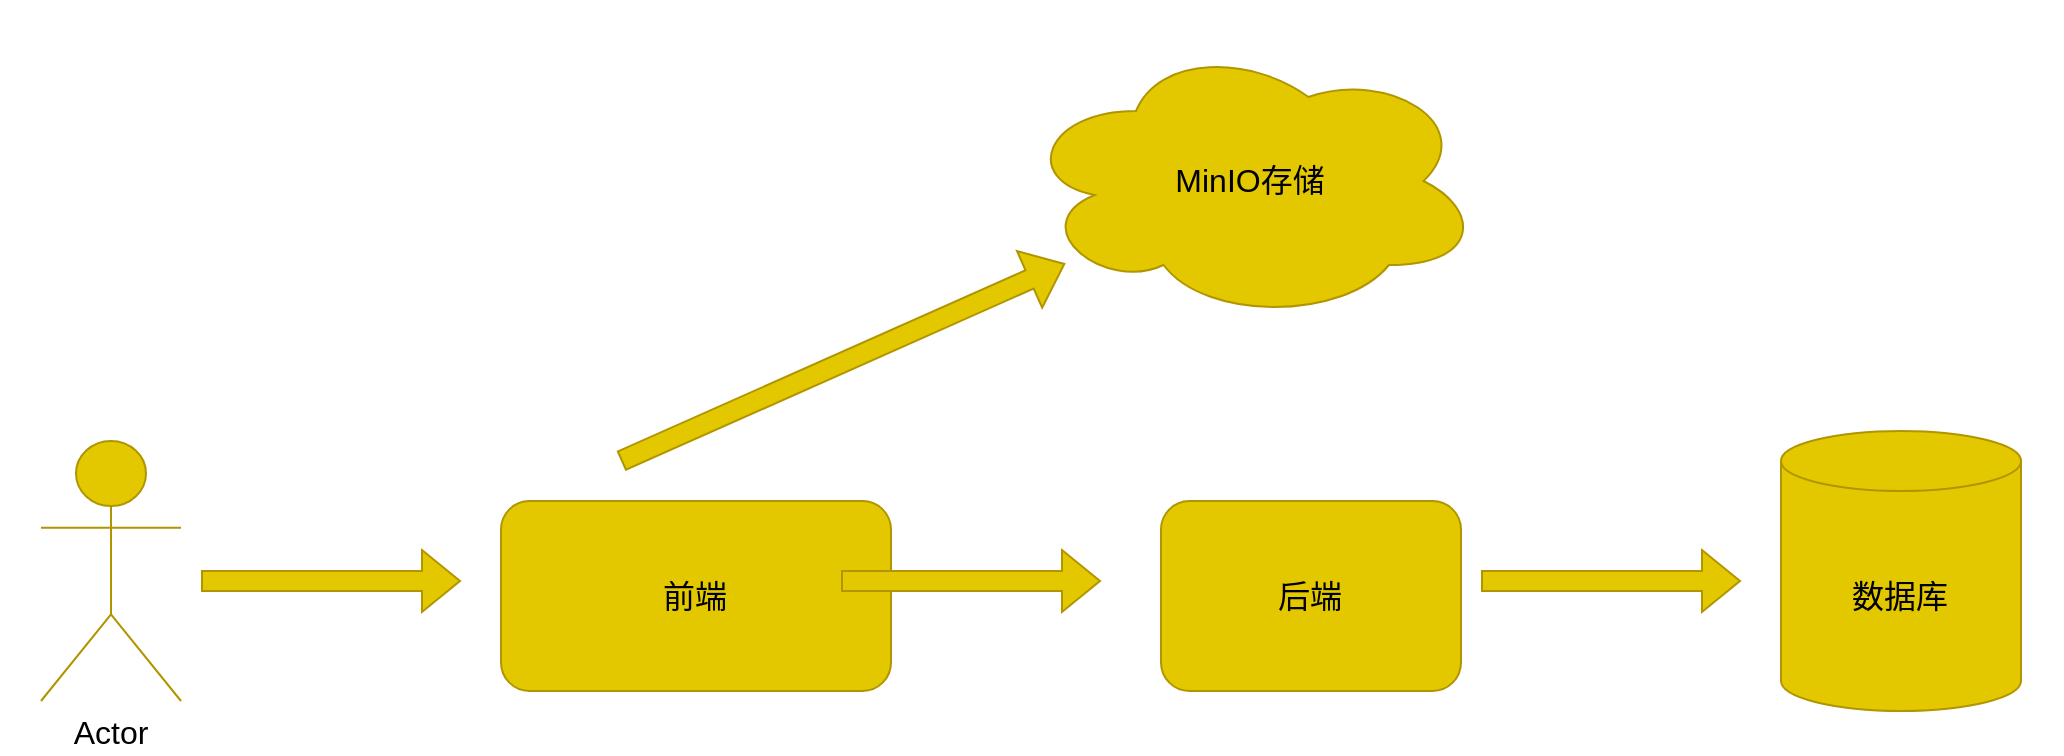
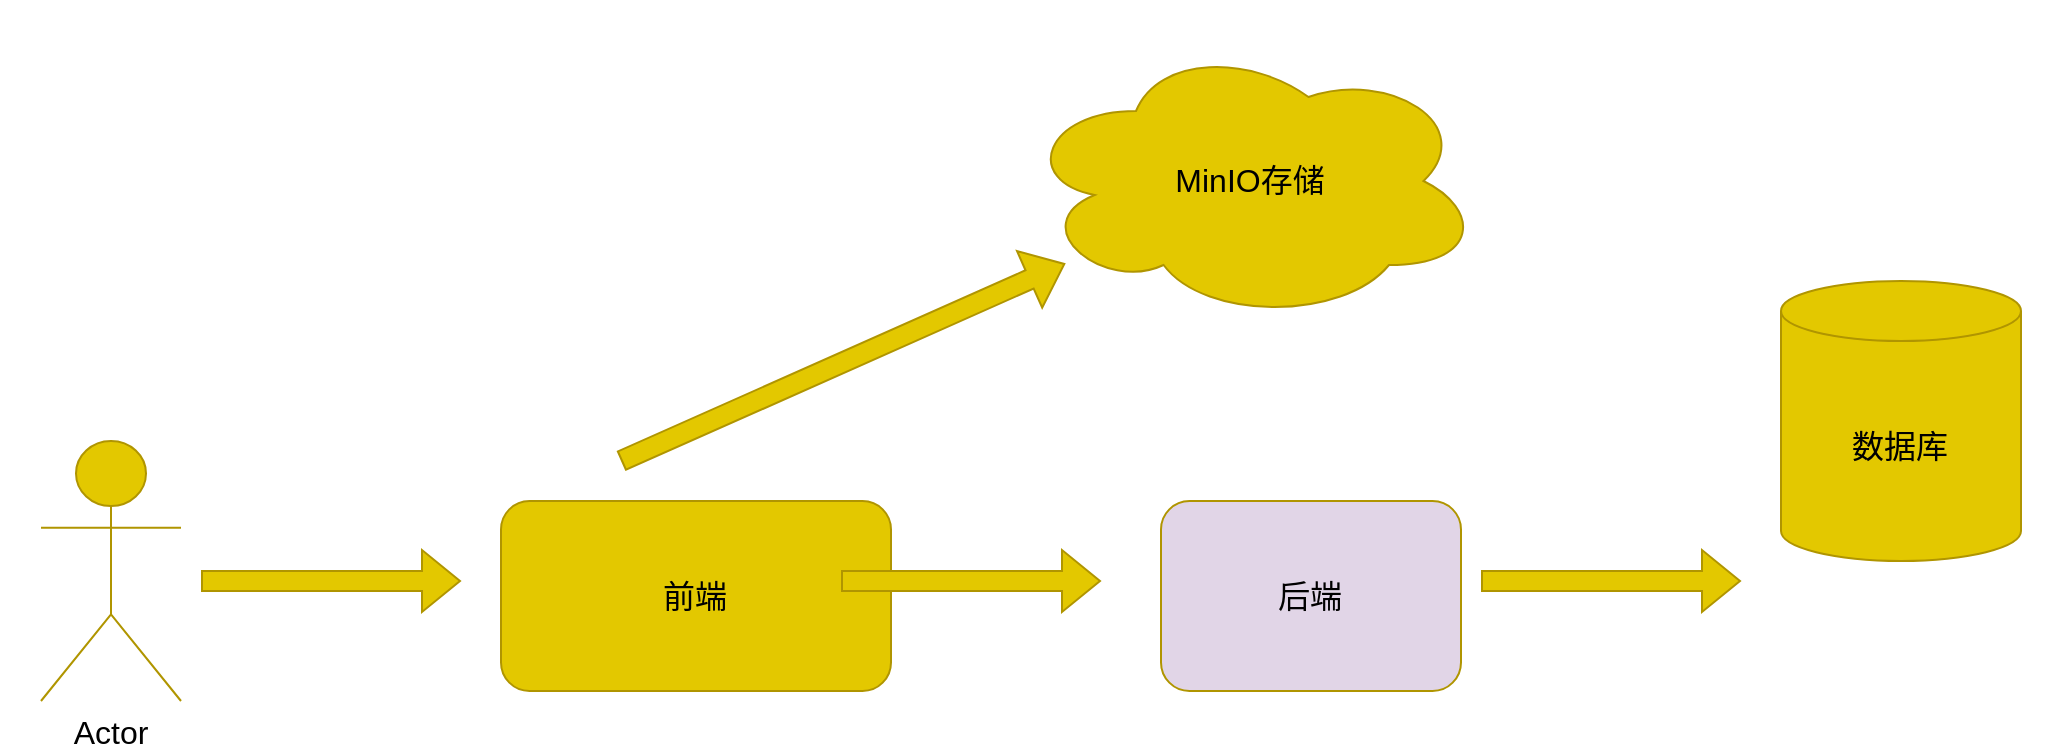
- <mxCell id="7" value="&lt;font style=&quot;vertical-align: inherit;&quot; class=&quot;notranslate fyzs-translate-target fyzs-translate-target-wrapper&quot;&gt;&lt;font style=&quot;vertical-align: inherit;&quot; class=&quot;notranslate fyzs-translate-target fyzs-translate-target-box&quot;&gt;&lt;font style=&quot;vertical-align: inherit;&quot; title=&quot;s&quot; class=&quot;notranslate fyzs-translate-target fyzs-translate-target-text&quot;&gt;数据库&lt;/font&gt;&lt;/font&gt;&lt;/font&gt;" style="shape=cylinder3;whiteSpace=wrap;html=1;boundedLbl=1;backgroundOutline=1;size=15;fontSize=16;fillColor=#e3c800;strokeColor=#B09500;fontColor=#000000;" vertex="1" parent="1"><mxGeometry x="890" y="215" width="120" height="140" as="geometry" /></mxCell>
+ <mxCell id="7" value="&lt;font style=&quot;vertical-align: inherit;&quot; class=&quot;notranslate fyzs-translate-target fyzs-translate-target-wrapper&quot;&gt;&lt;font style=&quot;vertical-align: inherit;&quot; class=&quot;notranslate fyzs-translate-target fyzs-translate-target-box&quot;&gt;&lt;font style=&quot;vertical-align: inherit;&quot; title=&quot;s&quot; class=&quot;notranslate fyzs-translate-target fyzs-translate-target-text&quot;&gt;数据库&lt;/font&gt;&lt;/font&gt;&lt;/font&gt;" style="shape=cylinder3;whiteSpace=wrap;html=1;boundedLbl=1;backgroundOutline=1;size=15;fontSize=16;fillColor=#e3c800;strokeColor=#B09500;fontColor=#000000;" vertex="1" parent="1"><mxGeometry x="890" y="140" width="120" height="140" as="geometry" /></mxCell>
- <mxCell id="6" value="&lt;font style=&quot;vertical-align: inherit;&quot; class=&quot;notranslate fyzs-translate-target fyzs-translate-target-wrapper&quot;&gt;&lt;font style=&quot;vertical-align: inherit;&quot; class=&quot;notranslate fyzs-translate-target fyzs-translate-target-box&quot;&gt;&lt;font style=&quot;vertical-align: inherit;&quot; title=&quot;h&quot; class=&quot;notranslate fyzs-translate-target fyzs-translate-target-text&quot;&gt;后端&lt;/font&gt;&lt;/font&gt;&lt;/font&gt;" style="rounded=1;whiteSpace=wrap;html=1;fontSize=16;fillColor=#e3c800;strokeColor=#B09500;fontColor=#000000;" vertex="1" parent="1"><mxGeometry x="580" y="250" width="150" height="95" as="geometry" /></mxCell>
+ <mxCell id="6" value="&lt;font style=&quot;vertical-align: inherit;&quot; class=&quot;notranslate fyzs-translate-target fyzs-translate-target-wrapper&quot;&gt;&lt;font style=&quot;vertical-align: inherit;&quot; class=&quot;notranslate fyzs-translate-target fyzs-translate-target-box&quot;&gt;&lt;font style=&quot;vertical-align: inherit;&quot; title=&quot;h&quot; class=&quot;notranslate fyzs-translate-target fyzs-translate-target-text&quot;&gt;后端&lt;/font&gt;&lt;/font&gt;&lt;/font&gt;" style="rounded=1;whiteSpace=wrap;html=1;fontSize=16;fillColor=#e1d5e7;strokeColor=#B09500;fontColor=#000000;" vertex="1" parent="1"><mxGeometry x="580" y="250" width="150" height="95" as="geometry" /></mxCell>
